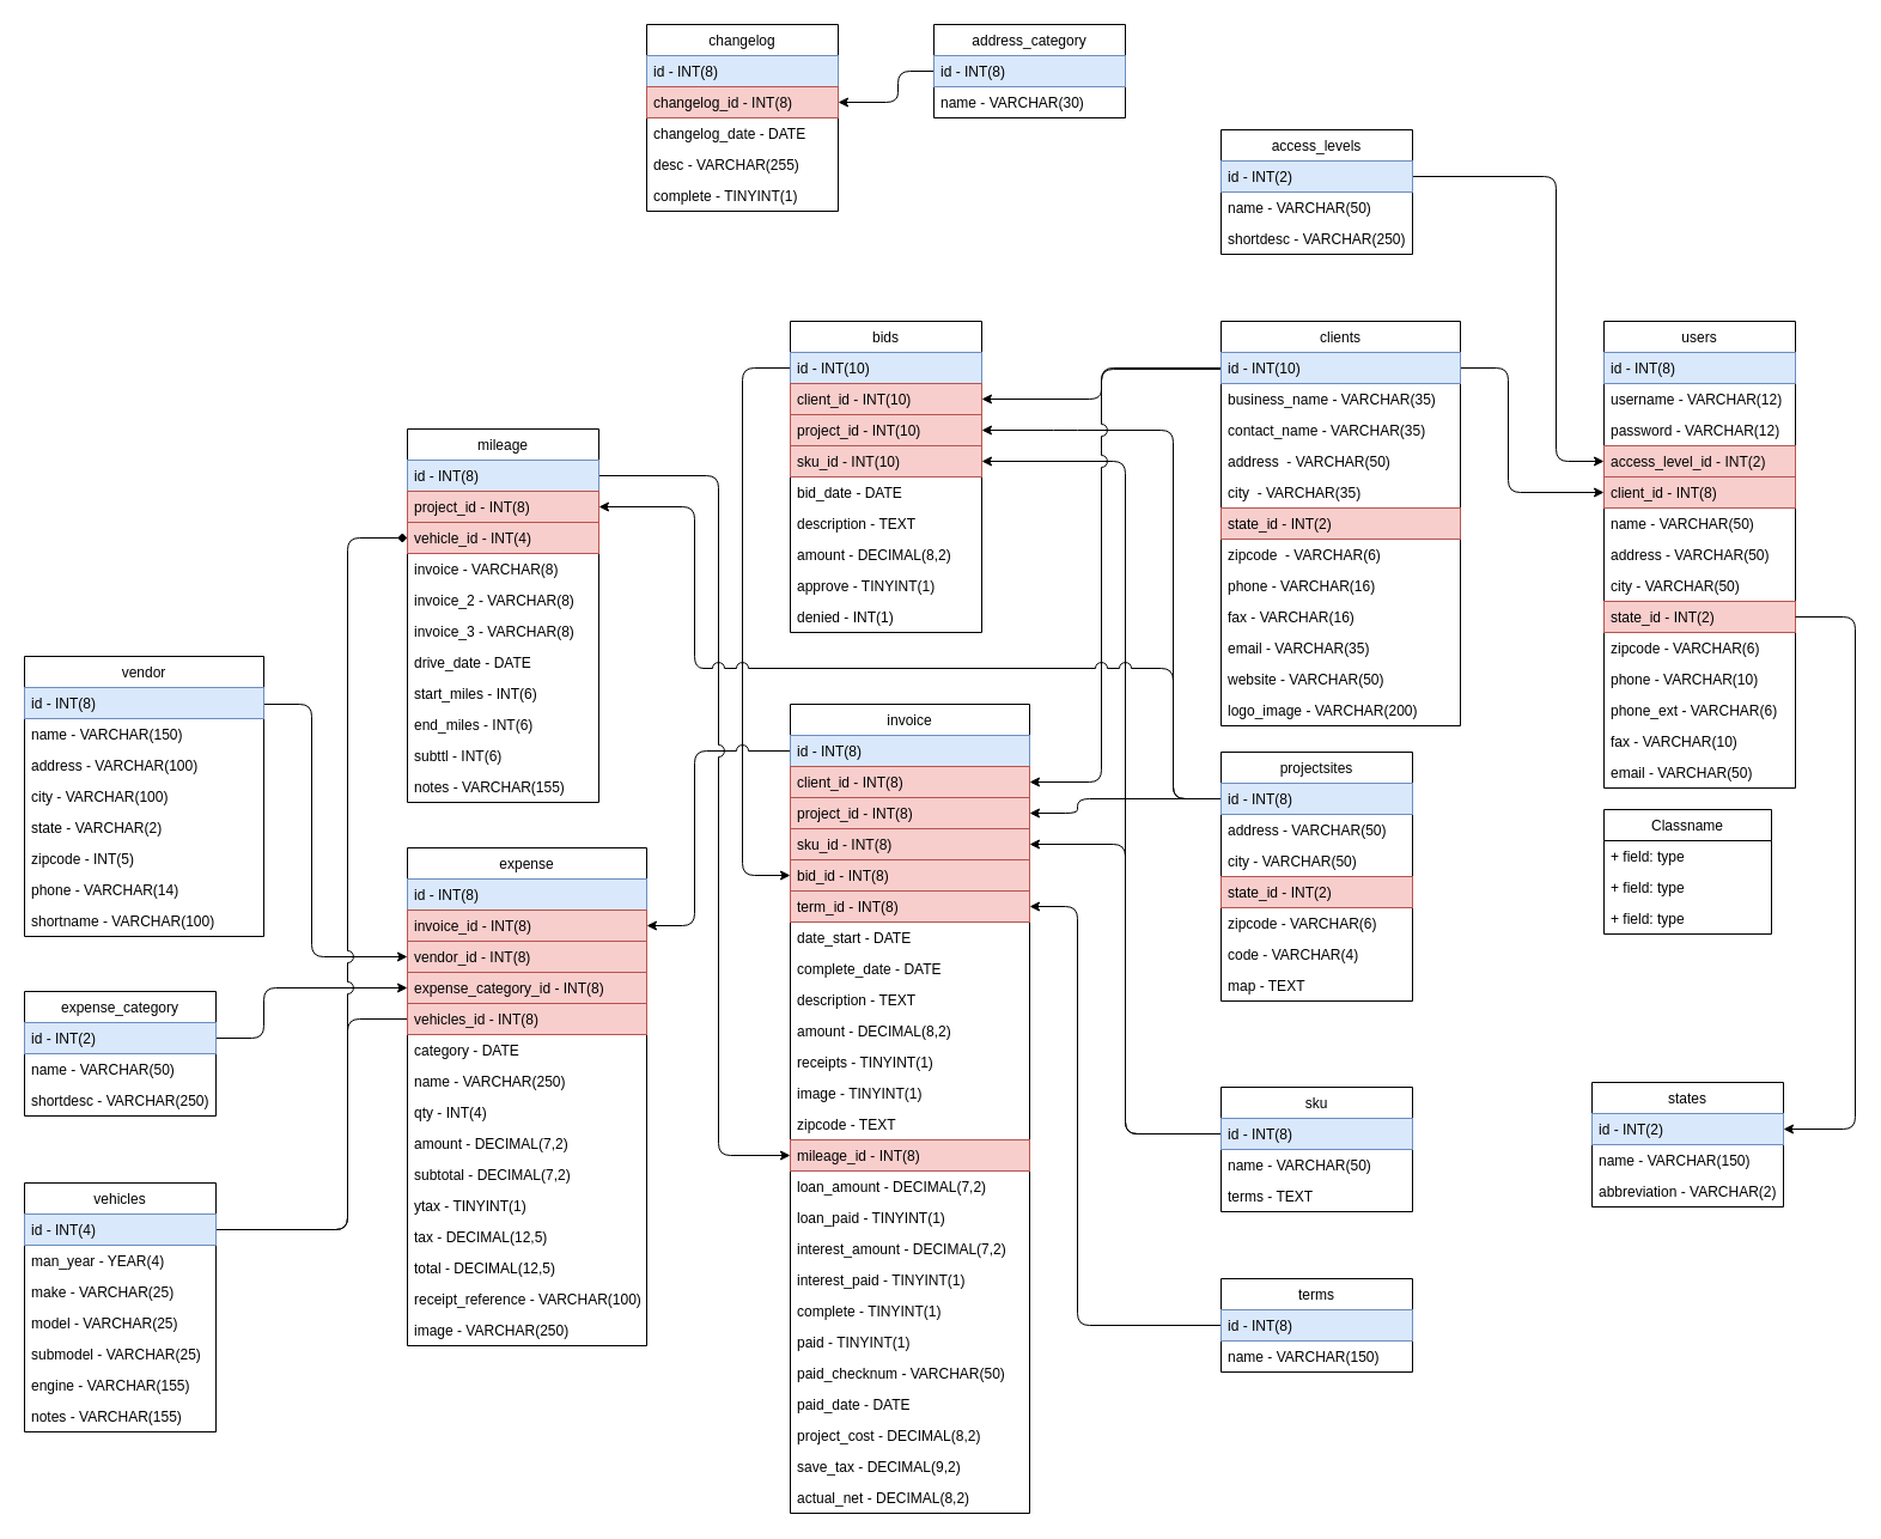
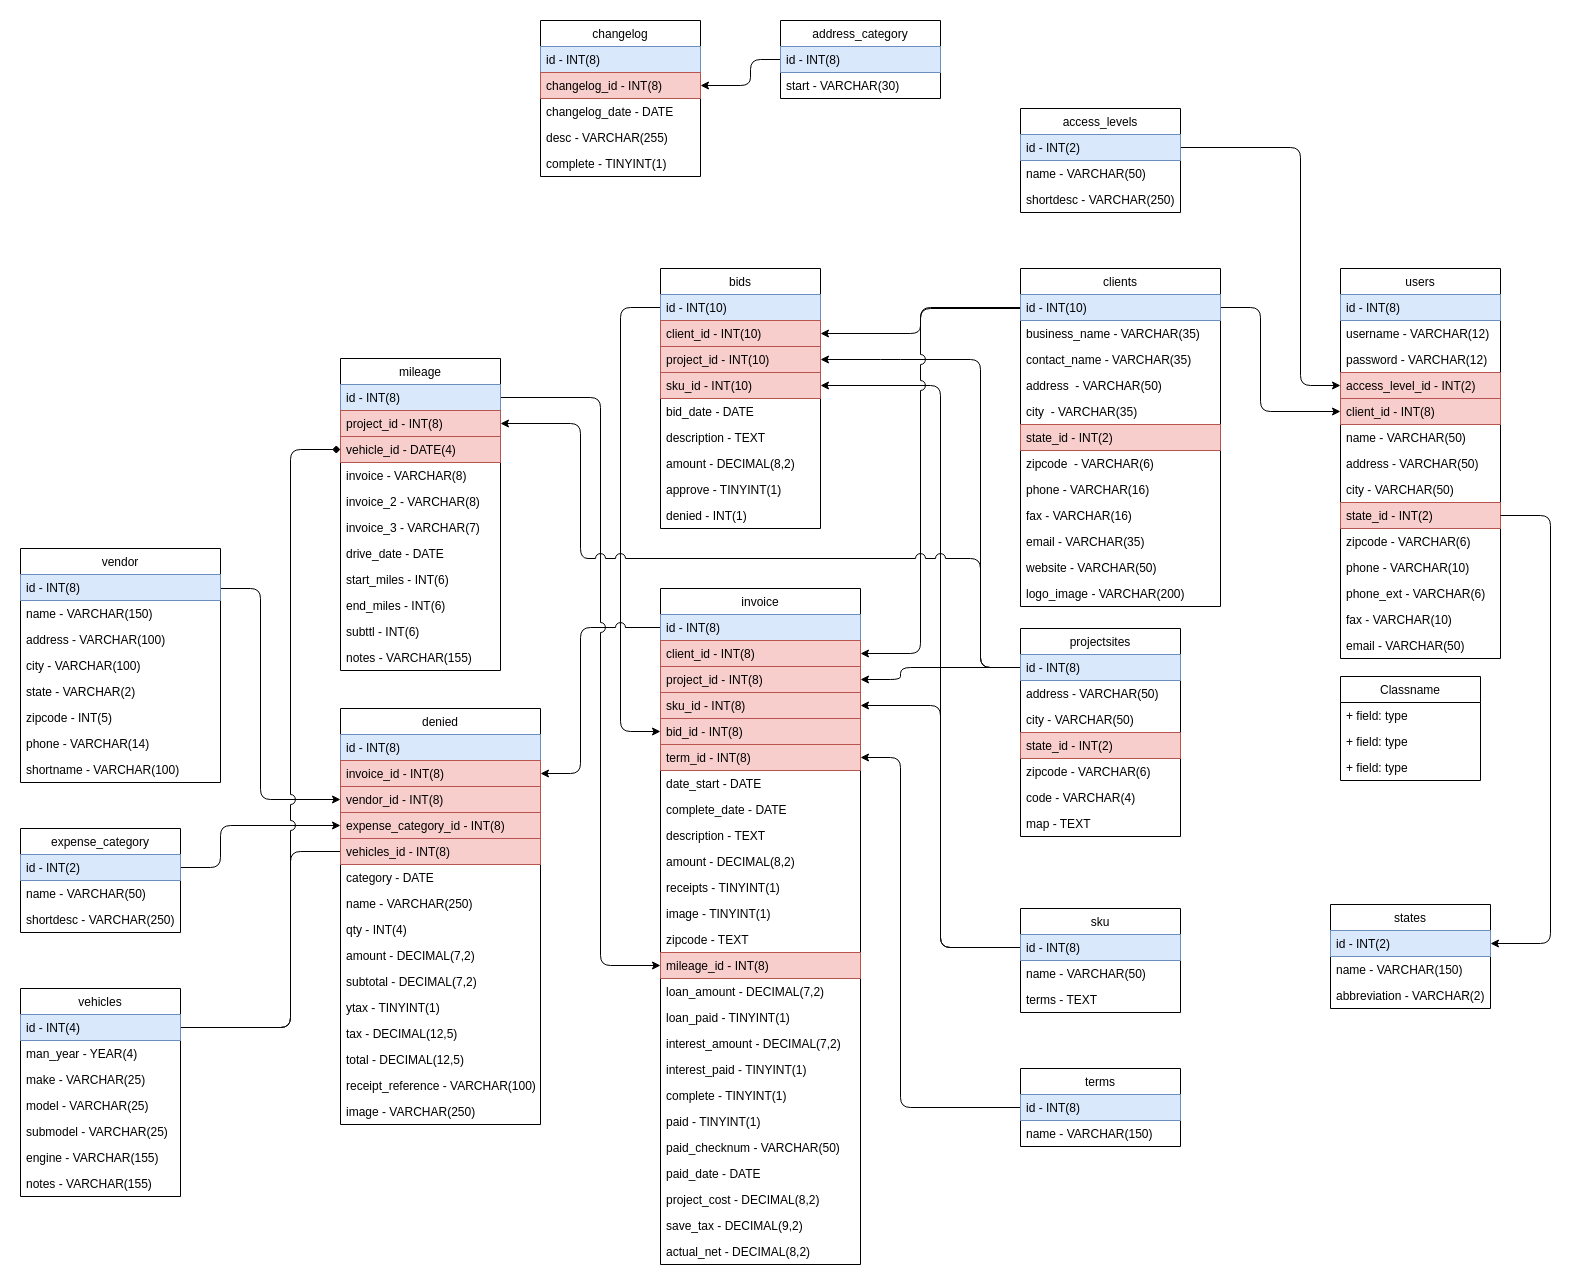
- <mxCell id="160" value="name - VARCHAR(30)" style="text;strokeColor=none;fillColor=none;align=left;verticalAlign=top;spacingLeft=4;spacingRight=4;overflow=hidden;rotatable=0;points=[[0,0.5],[1,0.5]];portConstraint=eastwest;" parent="158" vertex="1"><mxGeometry y="52" width="160" height="26" as="geometry" /></mxCell>
+ <mxCell id="160" value="start - VARCHAR(30)" style="text;strokeColor=none;fillColor=none;align=left;verticalAlign=top;spacingLeft=4;spacingRight=4;overflow=hidden;rotatable=0;points=[[0,0.5],[1,0.5]];portConstraint=eastwest;" parent="158" vertex="1"><mxGeometry y="52" width="160" height="26" as="geometry" /></mxCell>
- <mxCell id="122" value="vehicle_id - INT(4)" style="text;strokeColor=#b85450;fillColor=#f8cecc;align=left;verticalAlign=top;spacingLeft=4;spacingRight=4;overflow=hidden;rotatable=0;points=[[0,0.5],[1,0.5]];portConstraint=eastwest;" parent="119" vertex="1"><mxGeometry y="78" width="160" height="26" as="geometry" /></mxCell>
+ <mxCell id="122" value="vehicle_id - DATE(4)" style="text;strokeColor=#b85450;fillColor=#f8cecc;align=left;verticalAlign=top;spacingLeft=4;spacingRight=4;overflow=hidden;rotatable=0;points=[[0,0.5],[1,0.5]];portConstraint=eastwest;" parent="119" vertex="1"><mxGeometry y="78" width="160" height="26" as="geometry" /></mxCell>
- <mxCell id="125" value="invoice_3 - VARCHAR(8)" style="text;strokeColor=none;fillColor=none;align=left;verticalAlign=top;spacingLeft=4;spacingRight=4;overflow=hidden;rotatable=0;points=[[0,0.5],[1,0.5]];portConstraint=eastwest;" parent="119" vertex="1"><mxGeometry y="156" width="160" height="26" as="geometry" /></mxCell>
+ <mxCell id="125" value="invoice_3 - VARCHAR(7)" style="text;strokeColor=none;fillColor=none;align=left;verticalAlign=top;spacingLeft=4;spacingRight=4;overflow=hidden;rotatable=0;points=[[0,0.5],[1,0.5]];portConstraint=eastwest;" parent="119" vertex="1"><mxGeometry y="156" width="160" height="26" as="geometry" /></mxCell>
- <mxCell id="103" value="expense" style="swimlane;fontStyle=0;childLayout=stackLayout;horizontal=1;startSize=26;fillColor=none;horizontalStack=0;resizeParent=1;resizeParentMax=0;resizeLast=0;collapsible=1;marginBottom=0;" parent="1" vertex="1"><mxGeometry x="340" y="708" width="200" height="416" as="geometry" /></mxCell>
+ <mxCell id="103" value="denied" style="swimlane;fontStyle=0;childLayout=stackLayout;horizontal=1;startSize=26;fillColor=none;horizontalStack=0;resizeParent=1;resizeParentMax=0;resizeLast=0;collapsible=1;marginBottom=0;" parent="1" vertex="1"><mxGeometry x="340" y="708" width="200" height="416" as="geometry" /></mxCell>
